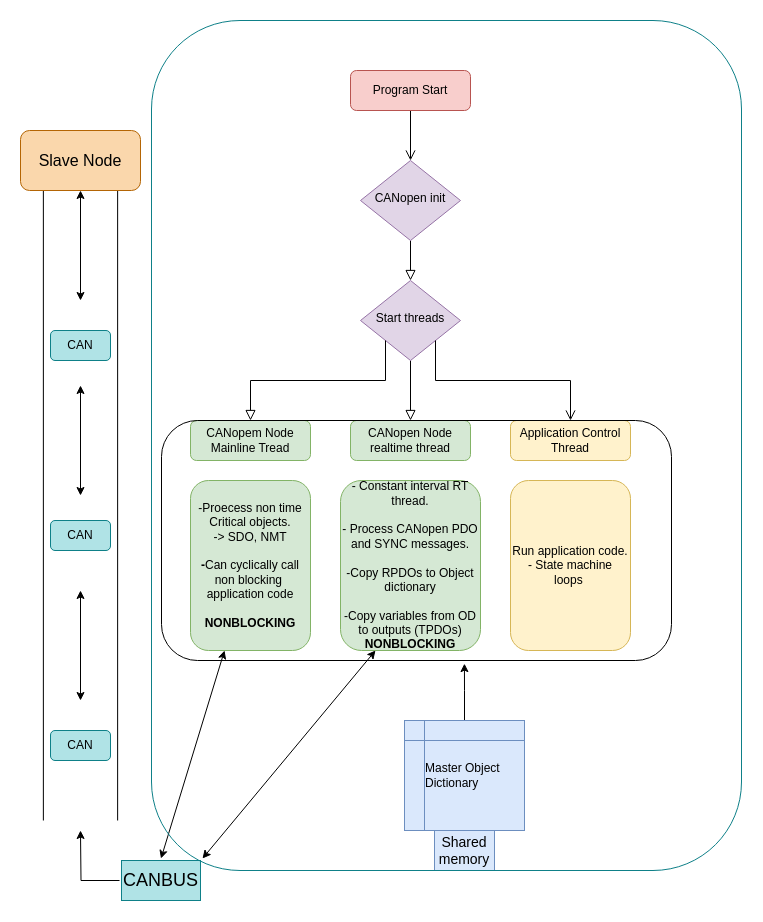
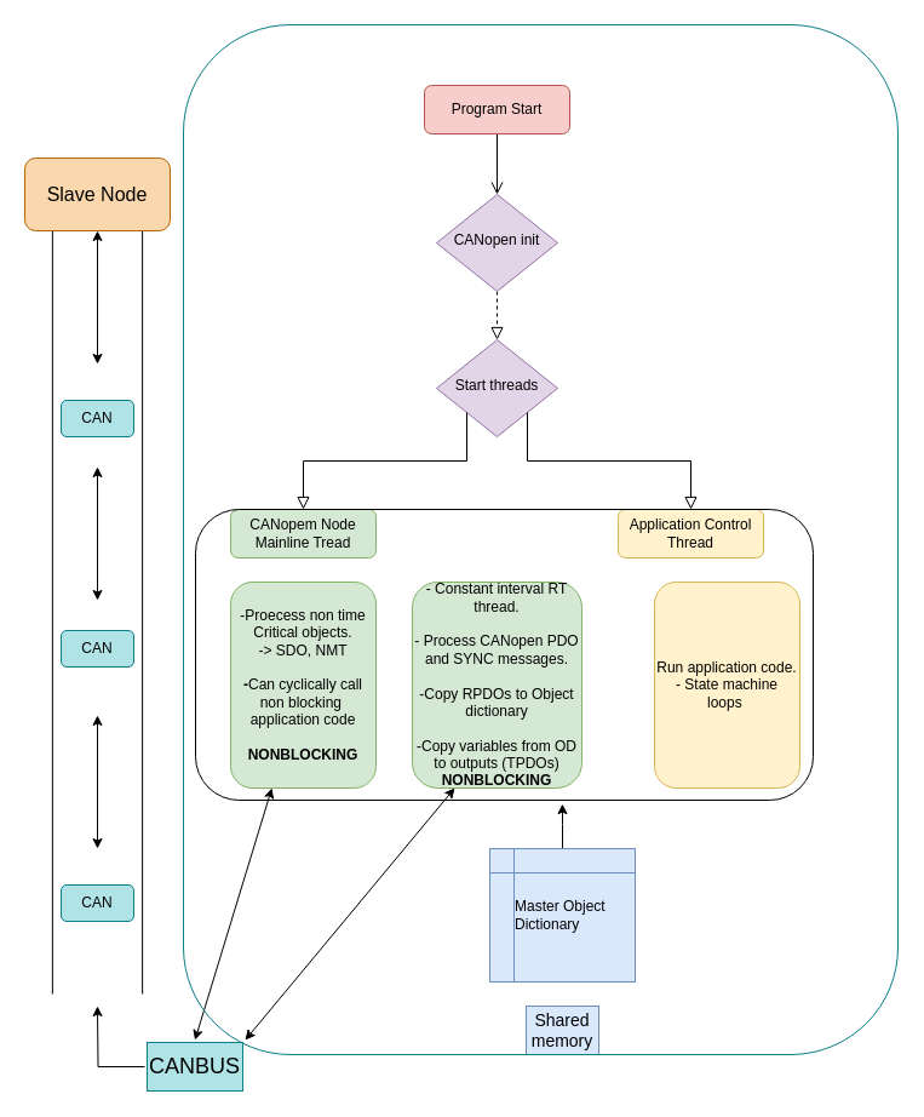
- <mxCell id="4" value="" style="rounded=0;html=1;jettySize=auto;orthogonalLoop=1;fontSize=11;endArrow=block;endFill=0;endSize=8;strokeWidth=1;shadow=0;labelBackgroundColor=none;edgeStyle=orthogonalEdgeStyle;" parent="1" source="5" target="7" edge="1"><mxGeometry y="20" relative="1" as="geometry"><mxPoint as="offset" /></mxGeometry></mxCell>
+ <mxCell id="4" value="" style="rounded=0;html=1;jettySize=auto;orthogonalLoop=1;fontSize=11;endArrow=block;endFill=0;endSize=8;strokeWidth=1;shadow=0;labelBackgroundColor=none;edgeStyle=orthogonalEdgeStyle;dashed=1;" parent="1" source="5" target="7" edge="1"><mxGeometry y="20" relative="1" as="geometry"><mxPoint as="offset" /></mxGeometry></mxCell>
- <mxCell id="6" value="" style="rounded=0;html=1;jettySize=auto;orthogonalLoop=1;fontSize=11;endArrow=block;endFill=0;endSize=8;strokeWidth=1;shadow=0;labelBackgroundColor=none;edgeStyle=orthogonalEdgeStyle;" parent="1" source="7" target="8" edge="1"><mxGeometry x="0.333" y="20" relative="1" as="geometry"><mxPoint as="offset" /></mxGeometry></mxCell>
- <mxCell id="9" value="" style="rounded=0;html=1;jettySize=auto;orthogonalLoop=1;fontSize=11;endArrow=open;endFill=0;endSize=8;strokeWidth=1;shadow=0;labelBackgroundColor=none;edgeStyle=orthogonalEdgeStyle;exitX=1;exitY=1;exitDx=0;exitDy=0;entryX=0.5;entryY=0;entryDx=0;entryDy=0;" parent="1" source="7" target="10" edge="1"><mxGeometry x="0.143" y="66" relative="1" as="geometry"><mxPoint x="65" y="-56" as="offset" /><mxPoint x="420" y="370" as="sourcePoint" /><mxPoint x="520" y="420" as="targetPoint" /><Array as="points"><mxPoint x="435" y="380" /><mxPoint x="570" y="380" /></Array></mxGeometry></mxCell>
+ <mxCell id="9" value="" style="rounded=0;html=1;jettySize=auto;orthogonalLoop=1;fontSize=11;endArrow=block;endFill=0;endSize=8;strokeWidth=1;shadow=0;labelBackgroundColor=none;edgeStyle=orthogonalEdgeStyle;exitX=1;exitY=1;exitDx=0;exitDy=0;entryX=0.5;entryY=0;entryDx=0;entryDy=0;" parent="1" source="7" target="10" edge="1"><mxGeometry x="0.143" y="66" relative="1" as="geometry"><mxPoint x="65" y="-56" as="offset" /><mxPoint x="420" y="370" as="sourcePoint" /><mxPoint x="520" y="420" as="targetPoint" /><Array as="points"><mxPoint x="435" y="380" /><mxPoint x="570" y="380" /></Array></mxGeometry></mxCell>
- <mxCell id="8" value="CANopen Node realtime thread" style="rounded=1;whiteSpace=wrap;html=1;fontSize=12;glass=0;strokeWidth=1;shadow=0;fillColor=#d5e8d4;strokeColor=#82b366;" parent="1" vertex="1"><mxGeometry x="350" y="420" width="120" height="40" as="geometry" /></mxCell>
- <mxCell id="15" value="Run application code.&lt;br&gt;- State machine loops&amp;nbsp;" style="rounded=1;whiteSpace=wrap;html=1;fillColor=#fff2cc;strokeColor=#d6b656;" parent="1" vertex="1"><mxGeometry x="510" y="480" width="120" height="170" as="geometry" /></mxCell>
+ <mxCell id="15" value="Run application code.&lt;br&gt;- State machine loops&amp;nbsp;" style="rounded=1;whiteSpace=wrap;html=1;fillColor=#fff2cc;strokeColor=#d6b656;" parent="1" vertex="1"><mxGeometry x="540" y="480" width="120" height="170" as="geometry" /></mxCell>
- <mxCell id="17" value="Master Object&amp;nbsp;&lt;br&gt;&lt;div style=&quot;text-align: left&quot;&gt;&lt;span&gt;Dictionary&lt;/span&gt;&lt;/div&gt;" style="shape=internalStorage;whiteSpace=wrap;html=1;backgroundOutline=1;fillColor=#dae8fc;strokeColor=#6c8ebf;" parent="1" vertex="1"><mxGeometry x="404" y="720" width="120" height="110" as="geometry" /></mxCell>
+ <mxCell id="17" value="Master Object&amp;nbsp;&lt;br&gt;&lt;div style=&quot;text-align: left&quot;&gt;&lt;span&gt;Dictionary&lt;/span&gt;&lt;/div&gt;" style="shape=internalStorage;whiteSpace=wrap;html=1;backgroundOutline=1;fillColor=#dae8fc;strokeColor=#6c8ebf;" parent="1" vertex="1"><mxGeometry x="404" y="700" width="120" height="110" as="geometry" /></mxCell>
